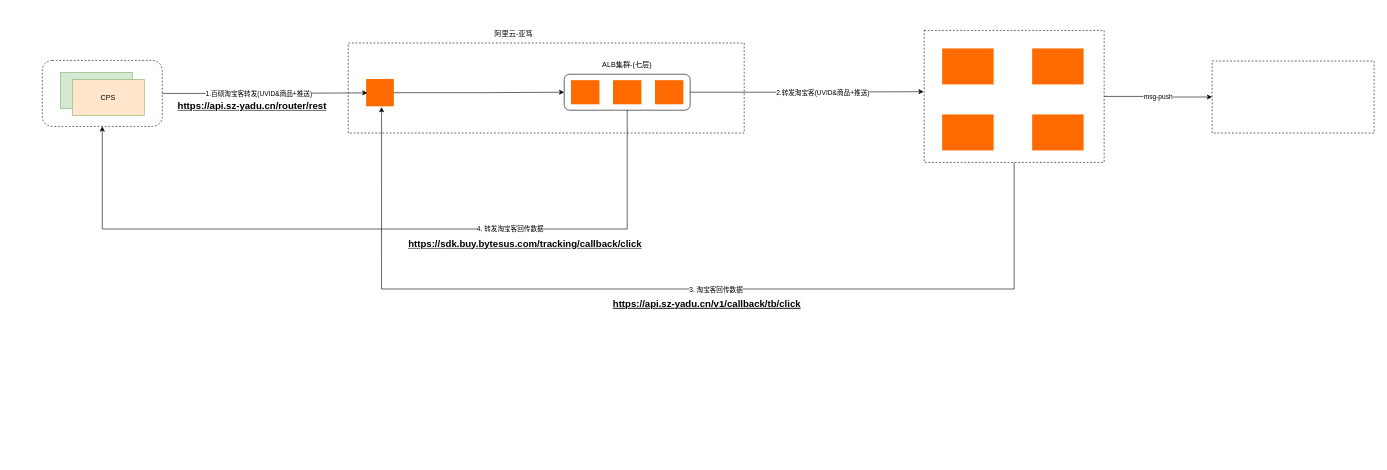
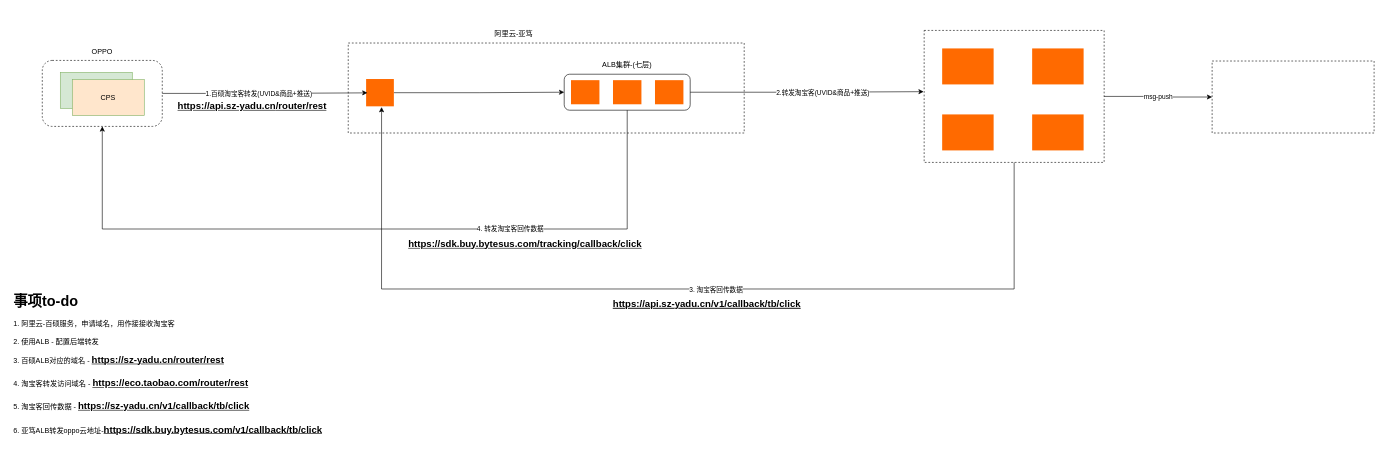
+ <mxCell id="28" value="OPPO" style="text;html=1;align=center;verticalAlign=middle;whiteSpace=wrap;rounded=0;" vertex="1" parent="24"><mxGeometry x="55" width="90" height="30" as="geometry" /></mxCell>
+ <mxCell id="33" value="&lt;h1 style=&quot;margin-top: 0px;&quot;&gt;事项to-do&lt;/h1&gt;&lt;div&gt;1. 阿里云-百硕服务，申请域名，用作接接收淘宝客&lt;/div&gt;&lt;div&gt;&lt;br&gt;2. 使用ALB - 配置后端转发&lt;/div&gt;&lt;div&gt;&lt;br&gt;3. 百硕ALB对应的域名 -&amp;nbsp;&lt;b&gt;&lt;u&gt;&lt;span style=&quot;font-size: 16px; text-align: center;&quot;&gt;https://sz-yadu.cn&lt;/span&gt;&lt;span style=&quot;font-size: 16px; text-align: center; white-space: nowrap; background-color: rgb(255, 255, 255);&quot;&gt;/router/rest&lt;/span&gt;&lt;/u&gt;&lt;/b&gt;&lt;/div&gt;&lt;div&gt;&lt;div style=&quot;text-align: center;&quot;&gt;&lt;span style=&quot;font-size: 16px; white-space: nowrap;&quot;&gt;&lt;b&gt;&lt;u&gt;&lt;br&gt;&lt;/u&gt;&lt;/b&gt;&lt;/span&gt;&lt;/div&gt;4. 淘宝客转发访问域名 - &lt;span style=&quot;font-size: 16px; font-weight: 700; text-align: center; white-space: nowrap; background-color: rgb(255, 255, 255); text-decoration-line: underline;&quot;&gt;https://&lt;/span&gt;&lt;span style=&quot;background-color: rgb(255, 255, 255); font-size: 16px; font-weight: 700; text-align: center; text-decoration-line: underline; white-space: nowrap;&quot;&gt;e&lt;/span&gt;&lt;span style=&quot;background-color: rgb(255, 255, 255); font-size: 16px; font-weight: 700; text-align: center; text-decoration-line: underline; white-space: nowrap;&quot;&gt;co.taobao.com/router/rest&lt;/span&gt;&lt;/div&gt;&lt;div&gt;&lt;span style=&quot;background-color: rgb(255, 255, 255); font-size: 16px; font-weight: 700; text-align: center; text-decoration-line: underline; white-space: nowrap;&quot;&gt;&lt;br&gt;&lt;/span&gt;&lt;/div&gt;&lt;div&gt;5. 淘宝客回传数据 - &lt;u&gt;&lt;b&gt;&lt;font style=&quot;font-size: 16px;&quot;&gt;https://&lt;span style=&quot;background-color: transparent;&quot;&gt;sz-yadu.cn/v1/callback/tb/click&lt;/span&gt;&lt;/font&gt;&lt;/b&gt;&lt;/u&gt;&lt;/div&gt;&lt;div&gt;&lt;u&gt;&lt;b&gt;&lt;span style=&quot;background-color: transparent; font-size: 16px;&quot;&gt;&lt;br&gt;&lt;/span&gt;&lt;/b&gt;&lt;/u&gt;&lt;/div&gt;&lt;div&gt;&lt;font style=&quot;&quot;&gt;6. 亚笃ALB转发oppo云地址-&lt;u&gt;&lt;b&gt;&lt;font style=&quot;font-size: 16px;&quot;&gt;https&lt;font style=&quot;&quot;&gt;://&lt;/font&gt;&lt;/font&gt;&lt;/b&gt;&lt;/u&gt;&lt;/font&gt;&lt;font style=&quot;font-size: 16px;&quot;&gt;&lt;u style=&quot;&quot;&gt;&lt;span style=&quot;background-color: transparent; text-align: center;&quot;&gt;&lt;b&gt;sdk.buy.bytesus.com&lt;/b&gt;&lt;/span&gt;&lt;span style=&quot;background-color: transparent; text-align: center; white-space: nowrap;&quot;&gt;&lt;b&gt;/&lt;/b&gt;&lt;/span&gt;&lt;span style=&quot;background-color: transparent;&quot;&gt;&lt;b style=&quot;&quot;&gt;v1/callback/tb/click&lt;/b&gt;&lt;/span&gt;&lt;/u&gt;&lt;/font&gt;&lt;/div&gt;" style="text;html=1;whiteSpace=wrap;overflow=hidden;rounded=0;" vertex="1" parent="1"><mxGeometry x="20" y="481" width="540" height="280" as="geometry" /></mxCell>
